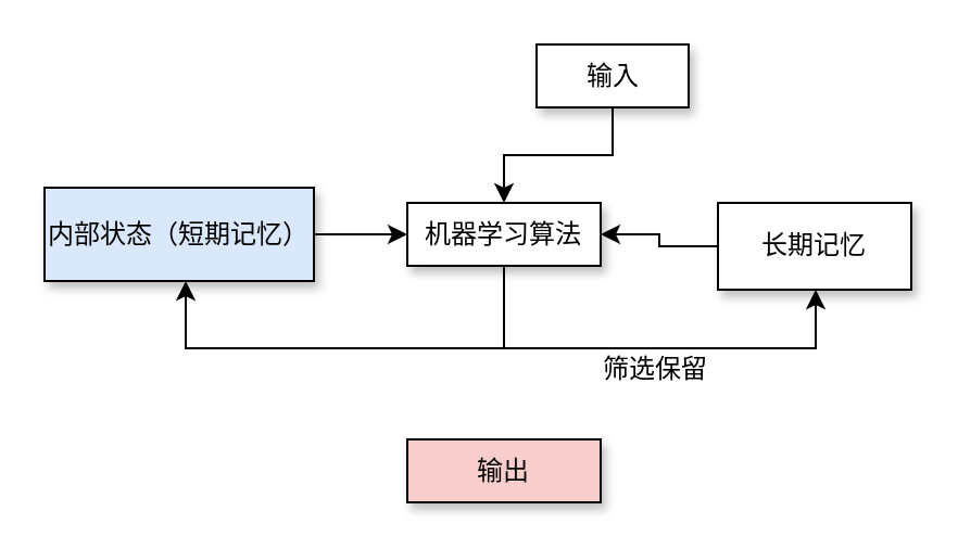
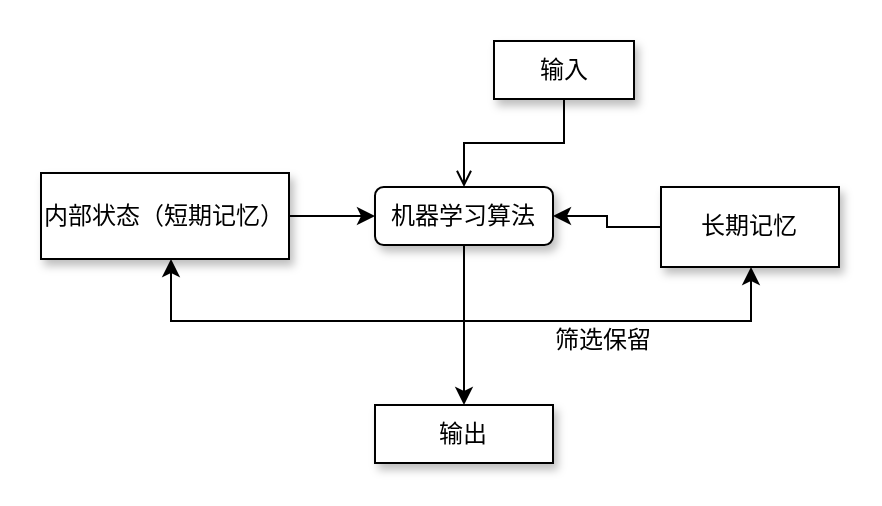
- <mxCell id="2" value="" style="edgeStyle=orthogonalEdgeStyle;rounded=0;orthogonalLoop=1;jettySize=auto;html=1;" edge="1" parent="1" source="3" target="7"><mxGeometry relative="1" as="geometry" /></mxCell>
+ <mxCell id="2" value="" style="edgeStyle=orthogonalEdgeStyle;rounded=0;orthogonalLoop=1;jettySize=auto;html=1;endArrow=open;" edge="1" parent="1" source="3" target="7"><mxGeometry relative="1" as="geometry" /></mxCell>
- <mxCell id="10" value="内部状态（短期记忆）" style="rounded=0;whiteSpace=wrap;html=1;shadow=1;fillColor=#dae8fc;" vertex="1" parent="1"><mxGeometry x="20" y="86" width="124" height="43" as="geometry" /></mxCell>
+ <mxCell id="10" value="内部状态（短期记忆）" style="rounded=0;whiteSpace=wrap;html=1;shadow=1;" vertex="1" parent="1"><mxGeometry x="20" y="86" width="124" height="43" as="geometry" /></mxCell>
- <mxCell id="7" value="机器学习算法" style="rounded=0;whiteSpace=wrap;html=1;shadow=1;" vertex="1" parent="1"><mxGeometry x="187" y="93" width="89" height="29" as="geometry" /></mxCell>
+ <mxCell id="7" value="机器学习算法" style="whiteSpace=wrap;html=1;shadow=1;rounded=1;" vertex="1" parent="1"><mxGeometry x="187" y="93" width="89" height="29" as="geometry" /></mxCell>
+ <mxCell id="4" value="" style="edgeStyle=orthogonalEdgeStyle;rounded=0;orthogonalLoop=1;jettySize=auto;html=1;" edge="1" parent="1" source="7" target="8"><mxGeometry relative="1" as="geometry" /></mxCell>
- <mxCell id="8" value="输出" style="rounded=0;whiteSpace=wrap;html=1;shadow=1;fillColor=#f8cecc;" vertex="1" parent="1"><mxGeometry x="187" y="202" width="89" height="29" as="geometry" /></mxCell>
+ <mxCell id="8" value="输出" style="rounded=0;whiteSpace=wrap;html=1;shadow=1;" vertex="1" parent="1"><mxGeometry x="187" y="202" width="89" height="29" as="geometry" /></mxCell>
